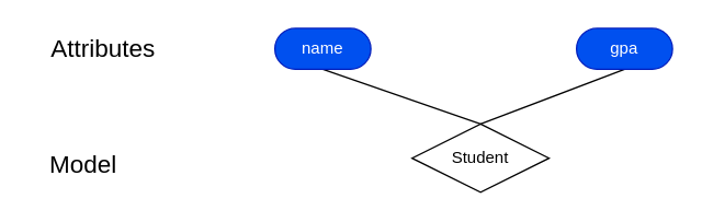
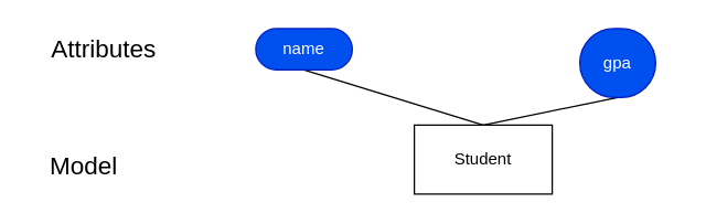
- <mxCell id="5" value="name" style="rounded=1;whiteSpace=wrap;html=1;arcSize=50;fillColor=#0050ef;fontColor=#ffffff;strokeColor=#001DBC;" vertex="1" parent="1"><mxGeometry x="200" y="20" width="70" height="30" as="geometry" /></mxCell>
+ <mxCell id="5" value="name" style="rounded=1;whiteSpace=wrap;html=1;arcSize=50;fillColor=#0050ef;fontColor=#ffffff;strokeColor=#001DBC;" vertex="1" parent="1"><mxGeometry x="185" y="20" width="70" height="30" as="geometry" /></mxCell>
- <mxCell id="6" value="gpa" style="rounded=1;whiteSpace=wrap;html=1;arcSize=50;fillColor=#0050ef;fontColor=#ffffff;strokeColor=#001DBC;" vertex="1" parent="1"><mxGeometry x="420" y="20" width="70" height="30" as="geometry" /></mxCell>
+ <mxCell id="6" value="gpa" style="rounded=1;whiteSpace=wrap;html=1;arcSize=50;fillColor=#0050ef;fontColor=#ffffff;strokeColor=#001DBC;" vertex="1" parent="1"><mxGeometry x="420" y="20" width="55" height="50" as="geometry" /></mxCell>
- <mxCell id="4" value="Student" style="rhombus;whiteSpace=wrap;html=1;" vertex="1" parent="1"><mxGeometry x="300" y="90" width="100" height="50" as="geometry" /></mxCell>
+ <mxCell id="4" value="Student" style="rounded=0;whiteSpace=wrap;html=1;" vertex="1" parent="1"><mxGeometry x="300" y="90" width="100" height="50" as="geometry" /></mxCell>
